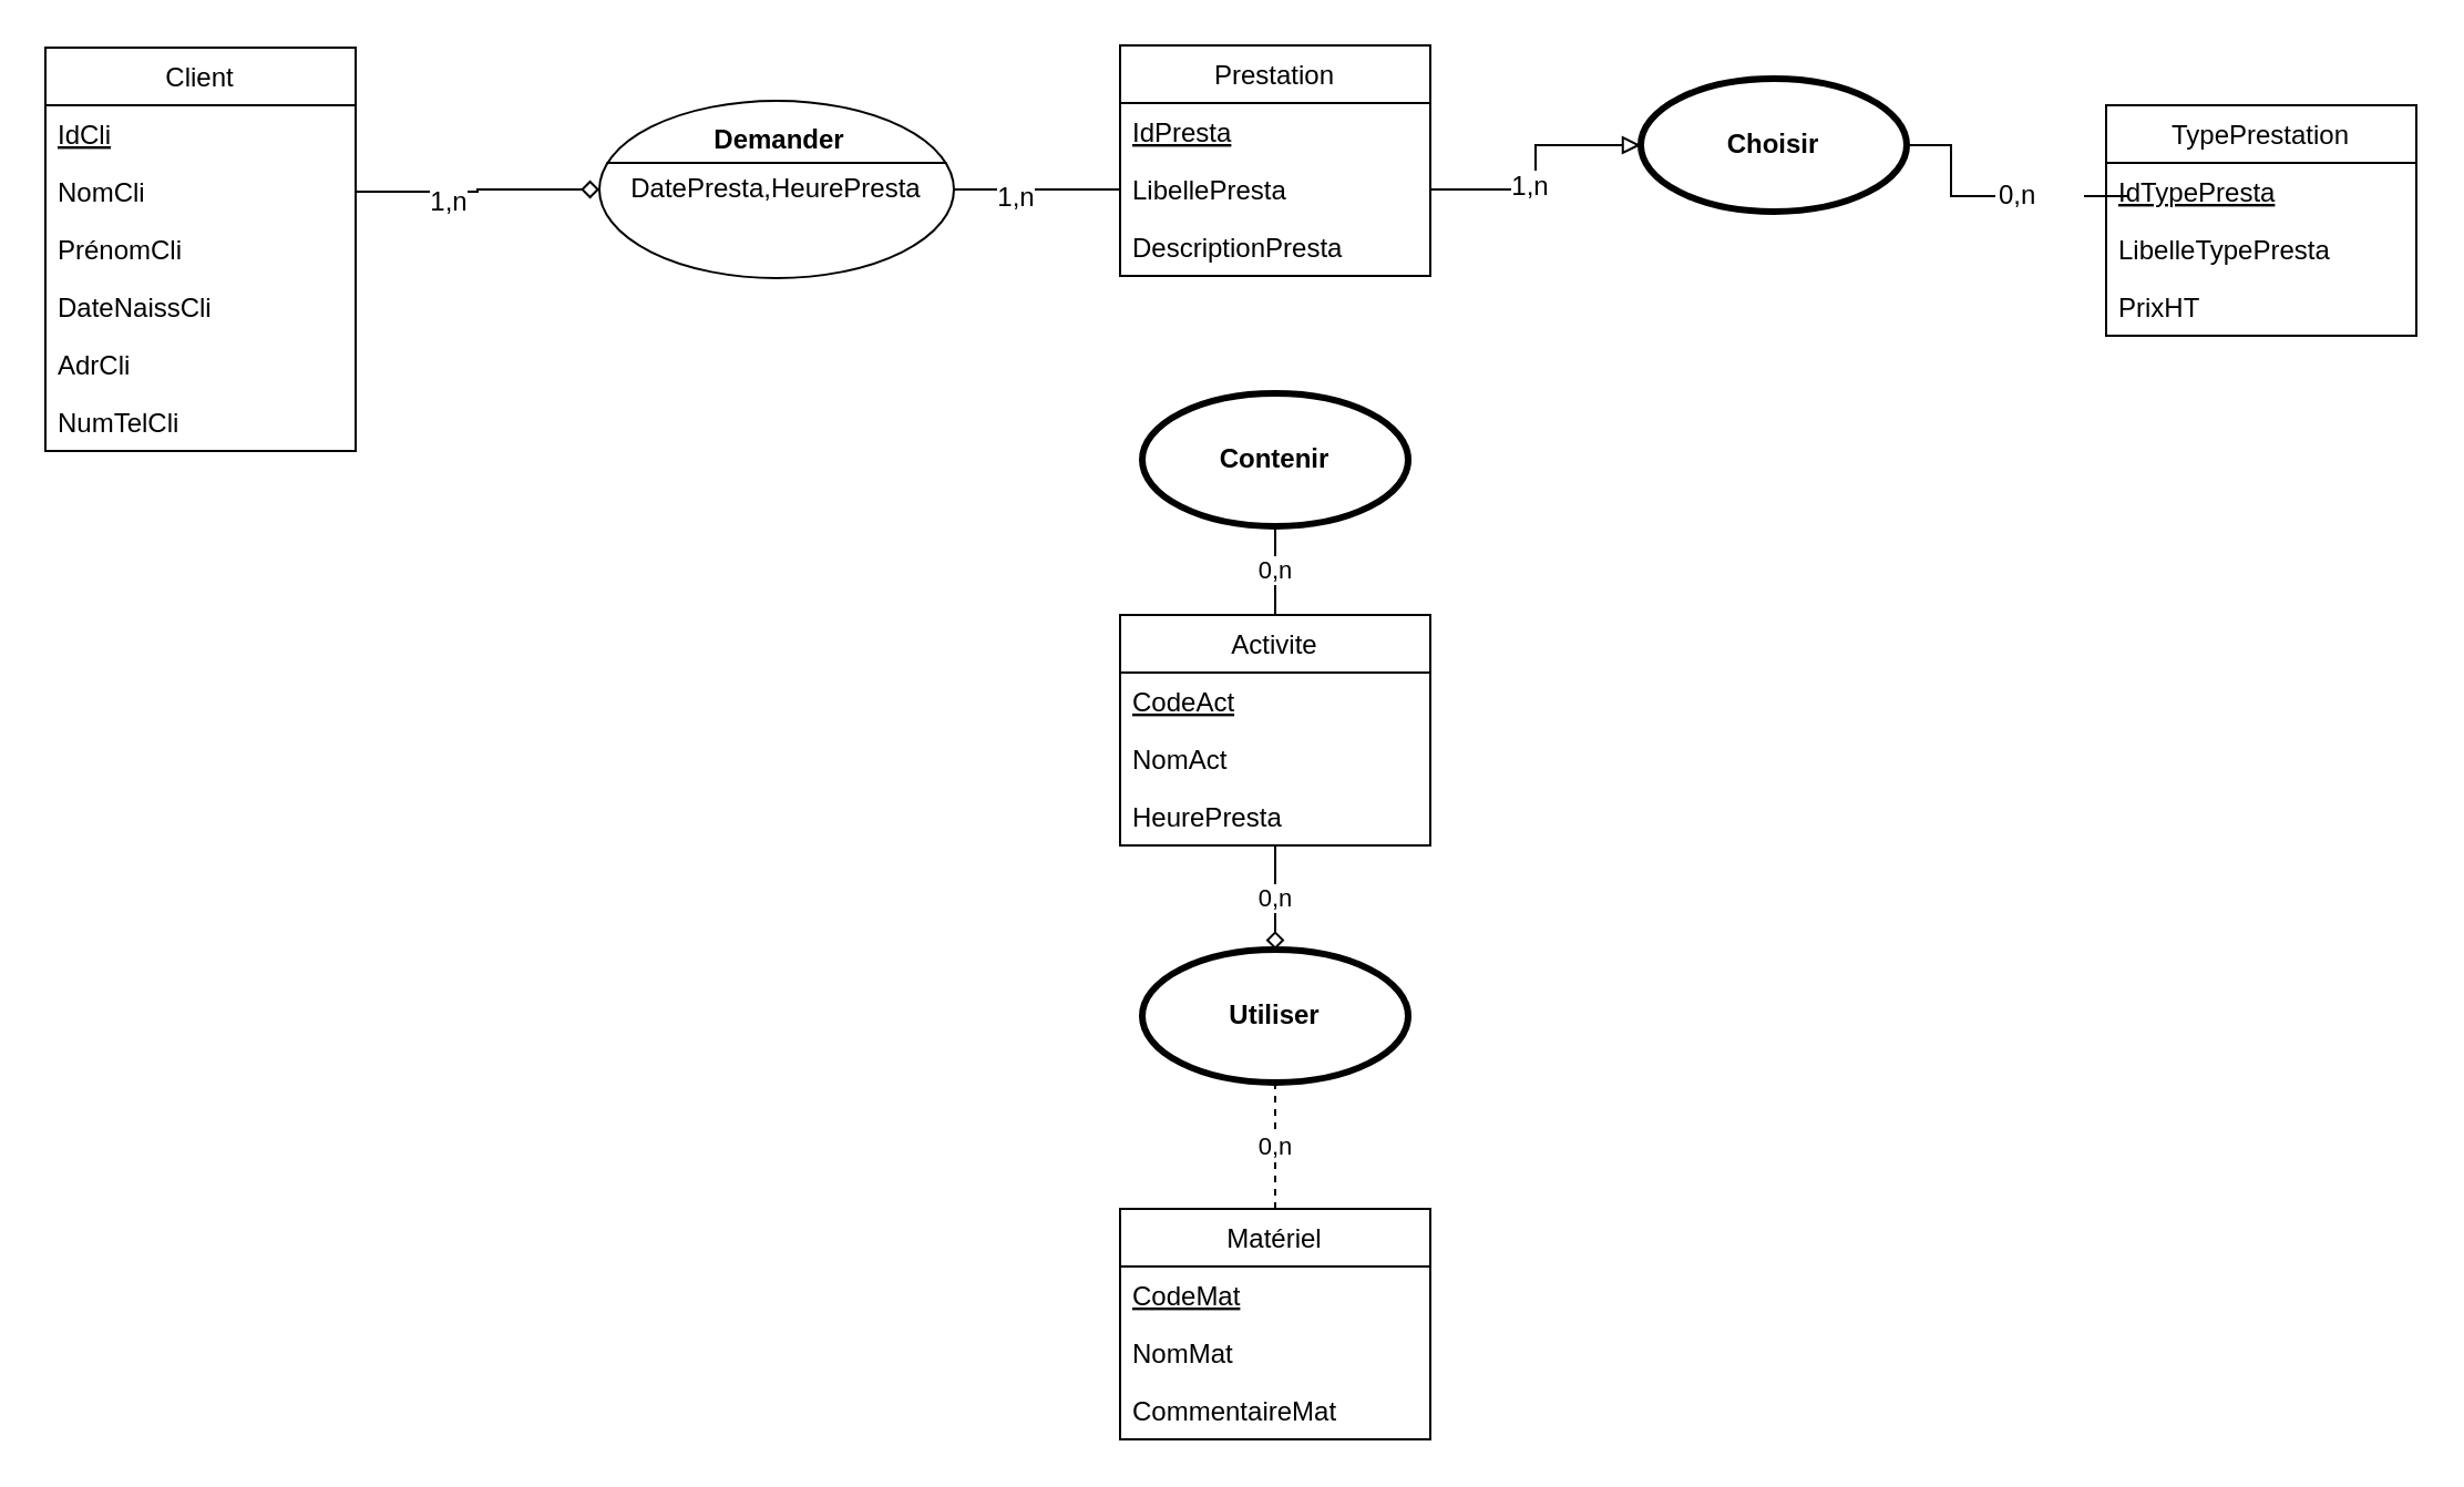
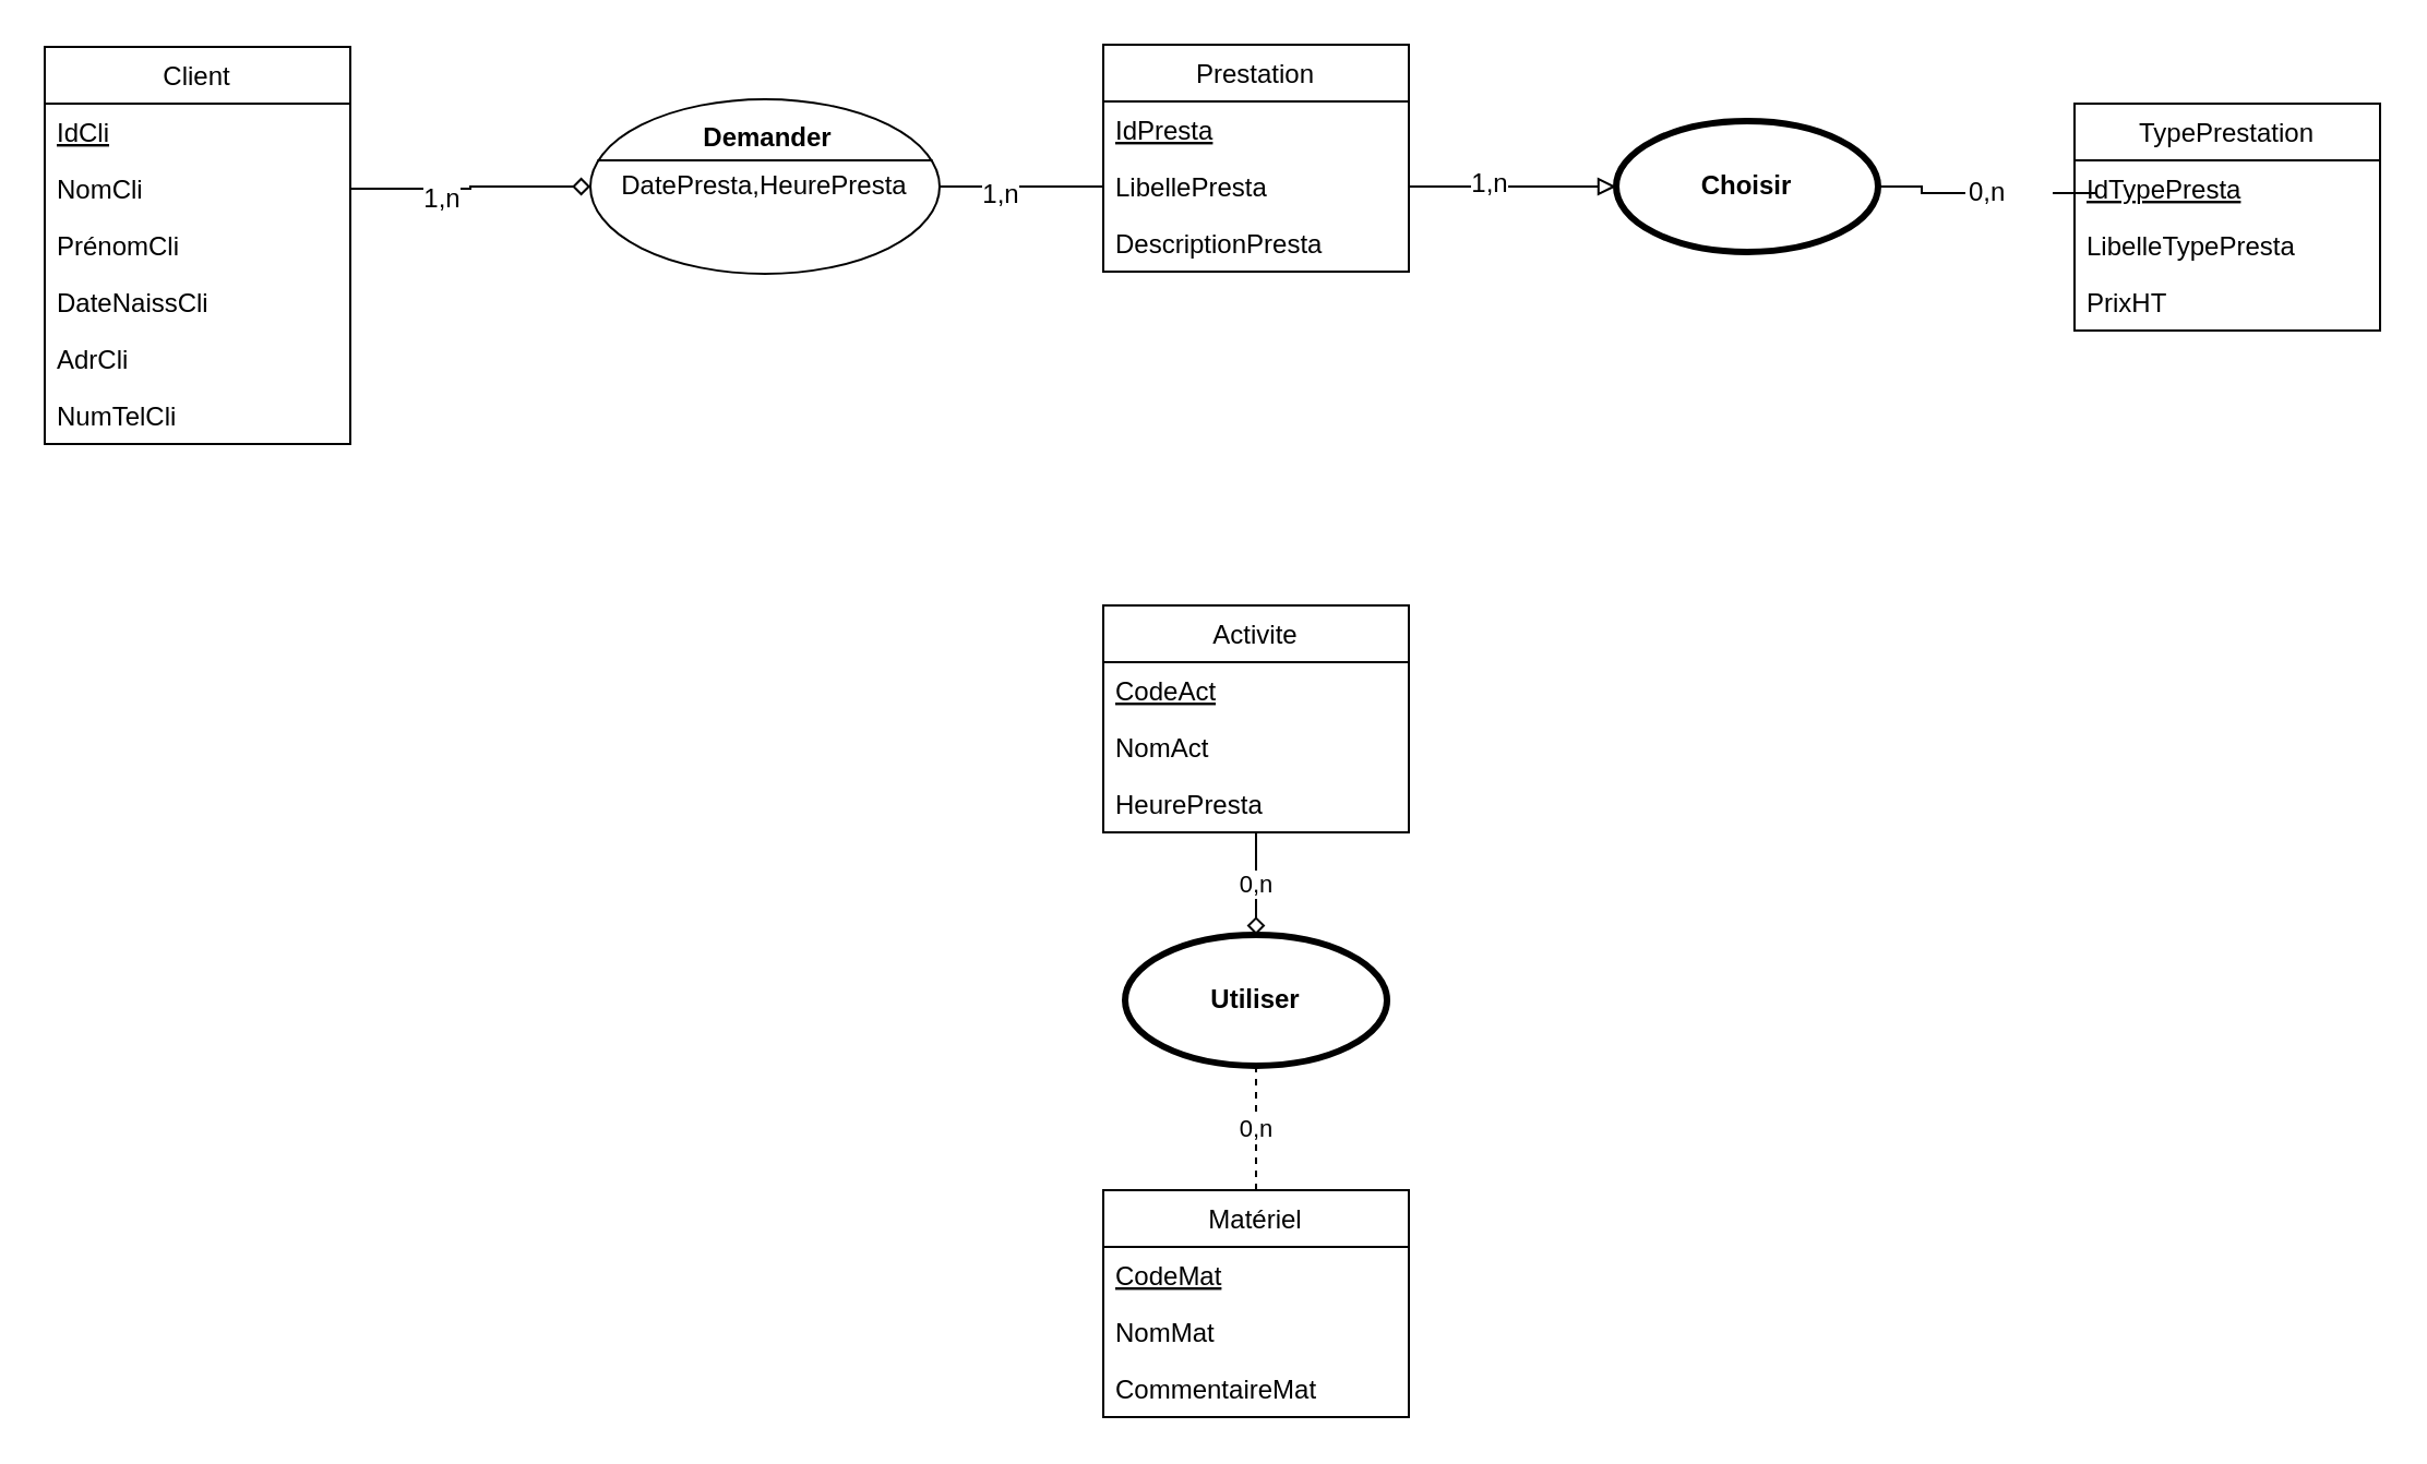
- <mxCell id="38" value="Choisir" style="shape=ellipse;html=1;strokeWidth=3;fontStyle=1;whiteSpace=wrap;align=center;perimeter=ellipsePerimeter;" parent="1" vertex="1"><mxGeometry x="740" y="35" width="120" height="60" as="geometry" /></mxCell>
+ <mxCell id="38" value="Choisir" style="shape=ellipse;html=1;strokeWidth=3;fontStyle=1;whiteSpace=wrap;align=center;perimeter=ellipsePerimeter;" parent="1" vertex="1"><mxGeometry x="740" y="55" width="120" height="60" as="geometry" /></mxCell>
- <mxCell id="37" value="Contenir" style="shape=ellipse;html=1;strokeWidth=3;fontStyle=1;whiteSpace=wrap;align=center;perimeter=ellipsePerimeter;" parent="1" vertex="1"><mxGeometry x="515" y="177" width="120" height="60" as="geometry" /></mxCell>
- <mxCell id="36" value="0,n" style="edgeStyle=orthogonalEdgeStyle;rounded=0;orthogonalLoop=1;jettySize=auto;html=1;exitX=0.5;exitY=1;exitDx=0;exitDy=0;entryX=0.5;entryY=0;entryDx=0;entryDy=0;endArrow=none;endFill=0;" parent="1" source="37" target="18" edge="1"><mxGeometry relative="1" as="geometry" /></mxCell>
